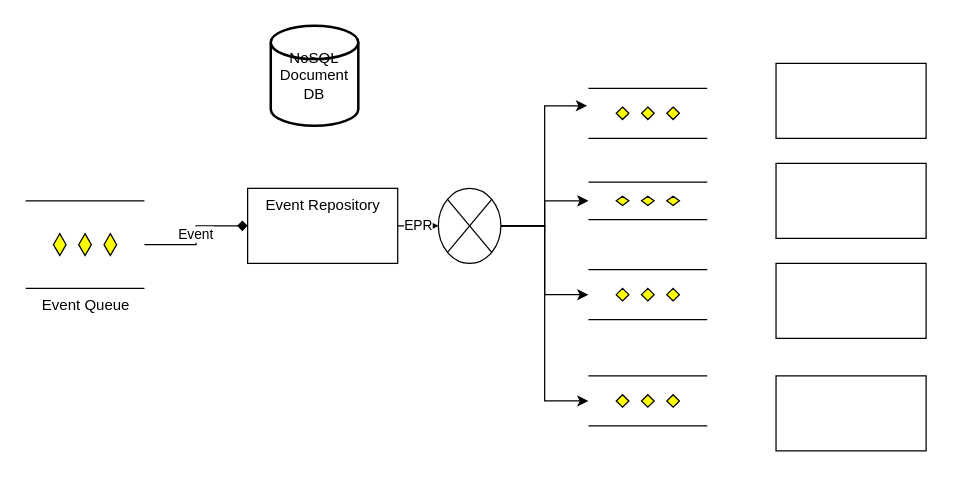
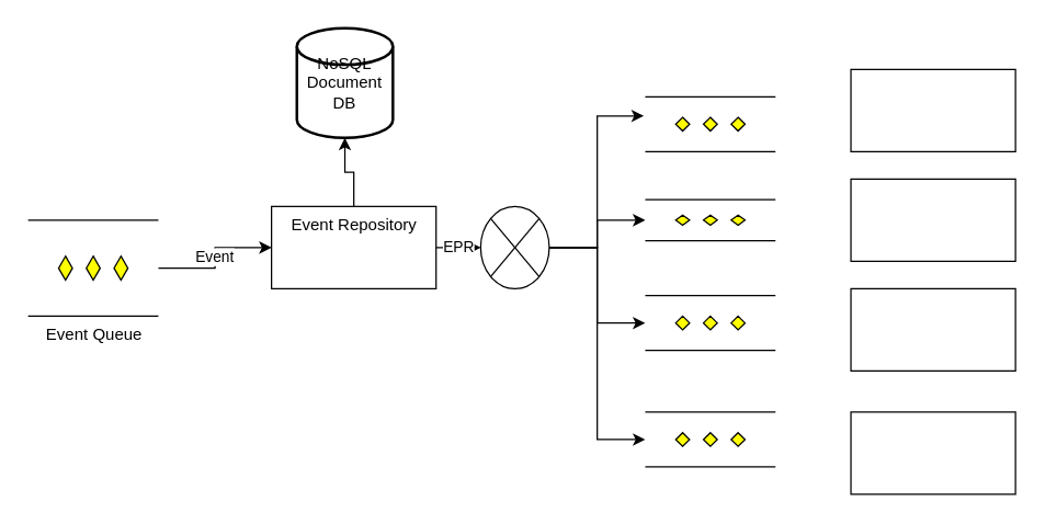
+ <mxCell id="4" style="edgeStyle=orthogonalEdgeStyle;rounded=0;orthogonalLoop=1;jettySize=auto;html=1;entryX=0.5;entryY=1;entryDx=0;entryDy=0;entryPerimeter=0;" edge="1" parent="1" source="6" target="7"><mxGeometry relative="1" as="geometry" /></mxCell>
- <mxCell id="2" value="Event" style="edgeStyle=orthogonalEdgeStyle;rounded=0;orthogonalLoop=1;jettySize=auto;html=1;endArrow=diamond;" edge="1" parent="1" source="3" target="6"><mxGeometry relative="1" as="geometry" /></mxCell>
+ <mxCell id="2" value="Event" style="edgeStyle=orthogonalEdgeStyle;rounded=0;orthogonalLoop=1;jettySize=auto;html=1;" edge="1" parent="1" source="3" target="6"><mxGeometry relative="1" as="geometry" /></mxCell>
